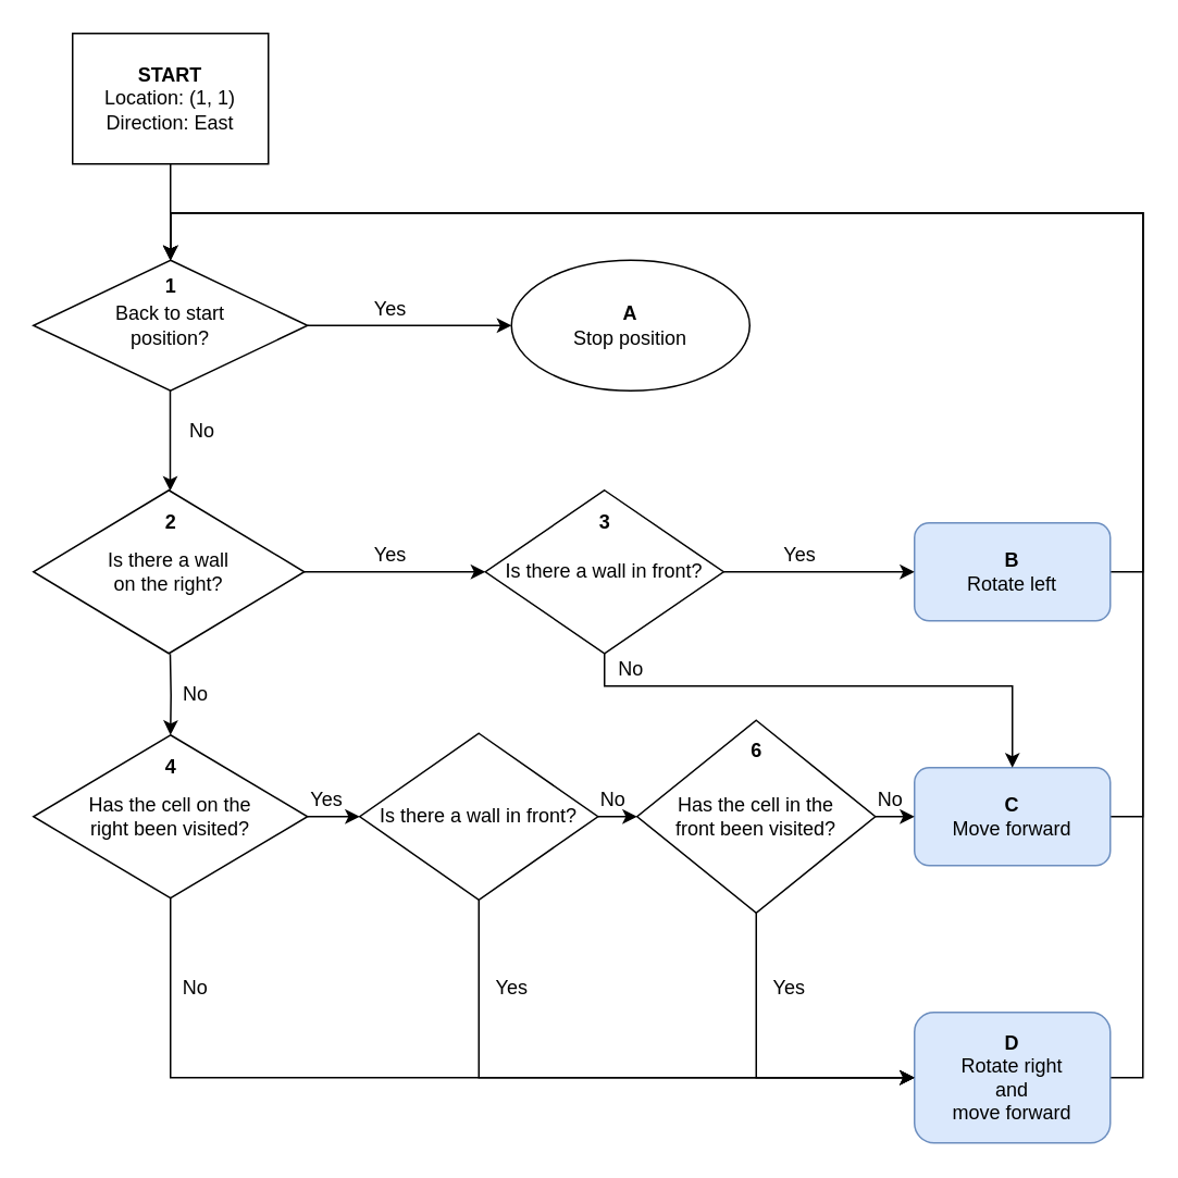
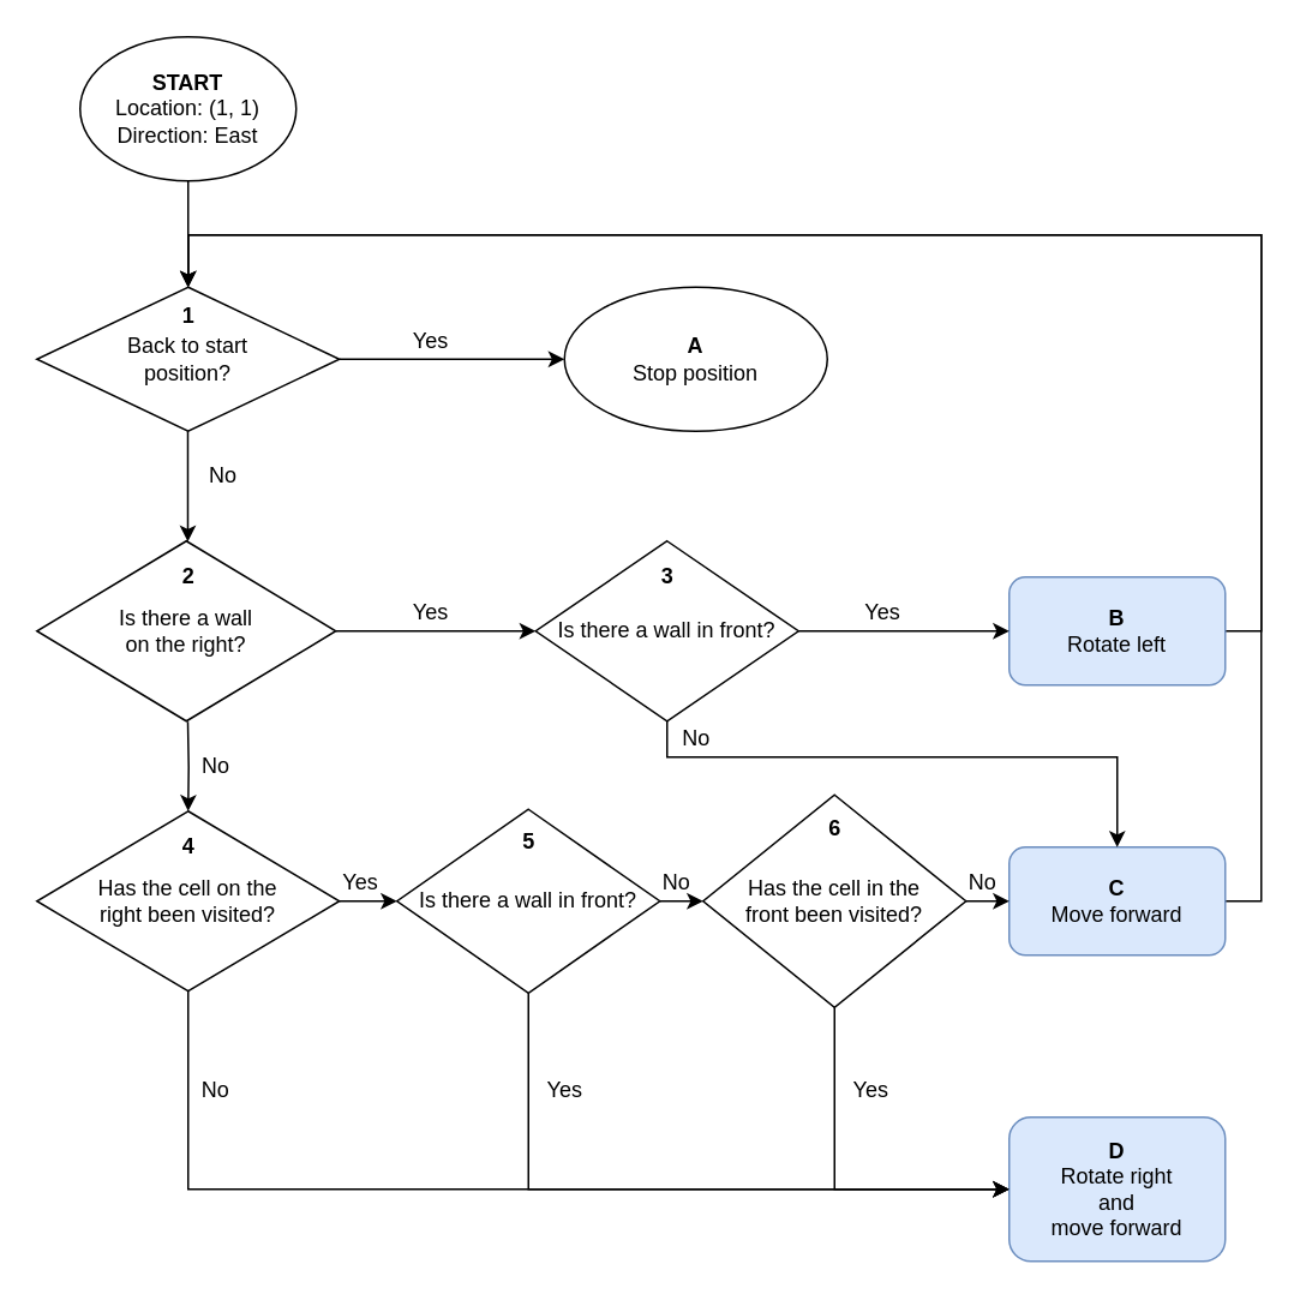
- <mxCell id="6" value="&lt;b&gt;START&lt;/b&gt;&lt;br&gt;Location: (1, 1)&lt;br&gt;Direction: East" style="whiteSpace=wrap;html=1;rounded=0;" parent="1" vertex="1"><mxGeometry x="44" y="20" width="120" height="80" as="geometry" /></mxCell>
+ <mxCell id="6" value="&lt;b&gt;START&lt;/b&gt;&lt;br&gt;Location: (1, 1)&lt;br&gt;Direction: East" style="ellipse;whiteSpace=wrap;html=1;" parent="1" vertex="1"><mxGeometry x="44" y="20" width="120" height="80" as="geometry" /></mxCell>
+ <mxCell id="37" value="&lt;b&gt;5&lt;/b&gt;" style="text;html=1;resizable=0;points=[];autosize=1;align=center;verticalAlign=top;spacingTop=-4;" parent="1" vertex="1"><mxGeometry x="283" y="457" width="20" height="20" as="geometry" /></mxCell>
- <mxCell id="9" style="edgeStyle=orthogonalEdgeStyle;rounded=0;orthogonalLoop=1;jettySize=auto;html=1;exitX=1;exitY=0.5;exitDx=0;exitDy=0;entryX=0.5;entryY=0;entryDx=0;entryDy=0;" edge="1" parent="1" source="10" target="16"><mxGeometry relative="1" as="geometry"><Array as="points"><mxPoint x="700" y="660" /><mxPoint x="700" y="130" /><mxPoint x="104" y="130" /></Array></mxGeometry></mxCell>
